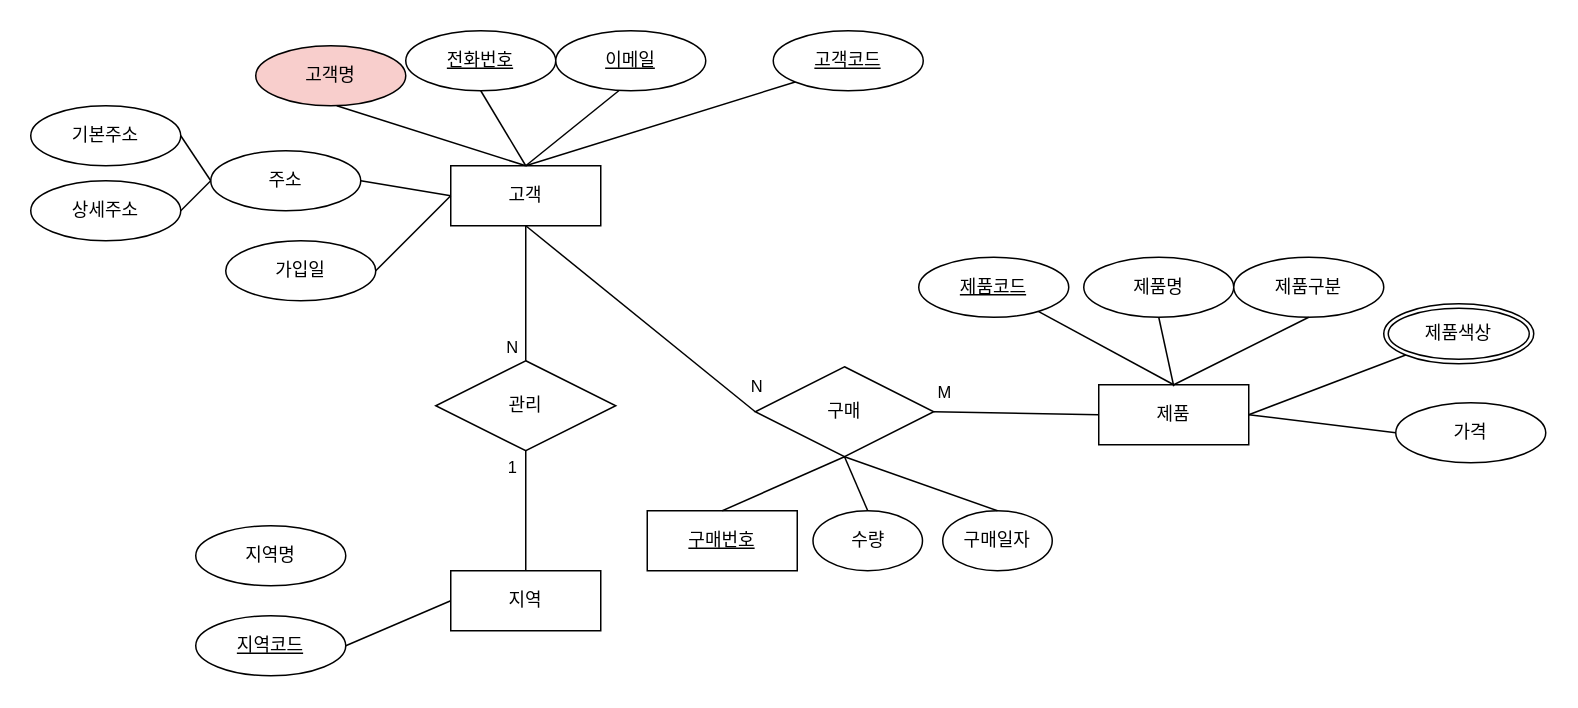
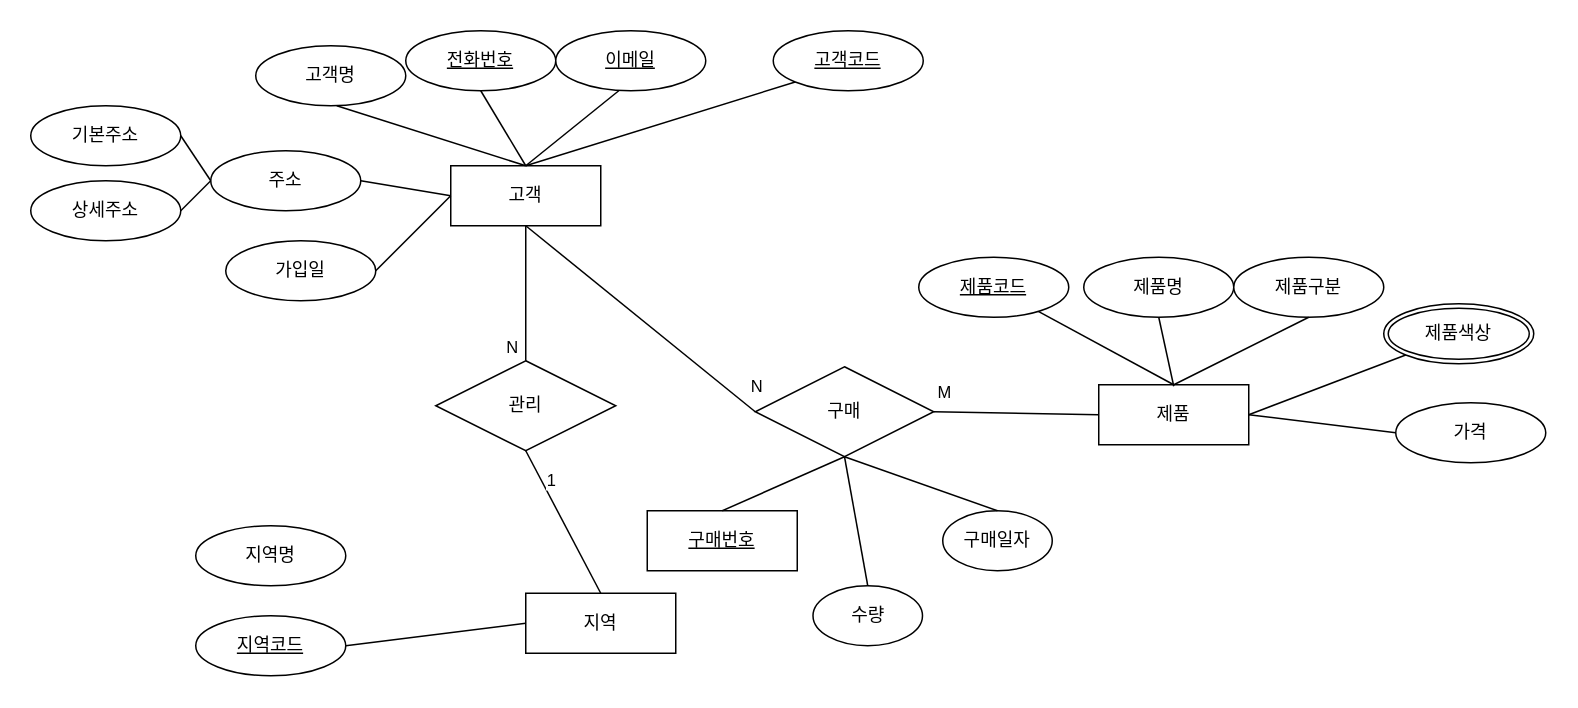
- <mxCell id="3" value="고객명" style="ellipse;whiteSpace=wrap;html=1;align=center;fillColor=#f8cecc;" vertex="1" parent="1"><mxGeometry x="170" y="30" width="100" height="40" as="geometry" /></mxCell>
+ <mxCell id="3" value="고객명" style="ellipse;whiteSpace=wrap;html=1;align=center;" vertex="1" parent="1"><mxGeometry x="170" y="30" width="100" height="40" as="geometry" /></mxCell>
- <mxCell id="42" value="수량" style="ellipse;whiteSpace=wrap;html=1;align=center;" vertex="1" parent="1"><mxGeometry x="541.5" y="340" width="73" height="40" as="geometry" /></mxCell>
+ <mxCell id="42" value="수량" style="ellipse;whiteSpace=wrap;html=1;align=center;" vertex="1" parent="1"><mxGeometry x="541.5" y="390" width="73" height="40" as="geometry" /></mxCell>
- <mxCell id="17" value="지역" style="rounded=0;whiteSpace=wrap;html=1;" vertex="1" parent="1"><mxGeometry x="300" y="380" width="100" height="40" as="geometry" /></mxCell>
+ <mxCell id="17" value="지역" style="rounded=0;whiteSpace=wrap;html=1;" vertex="1" parent="1"><mxGeometry x="350" y="395" width="100" height="40" as="geometry" /></mxCell>
